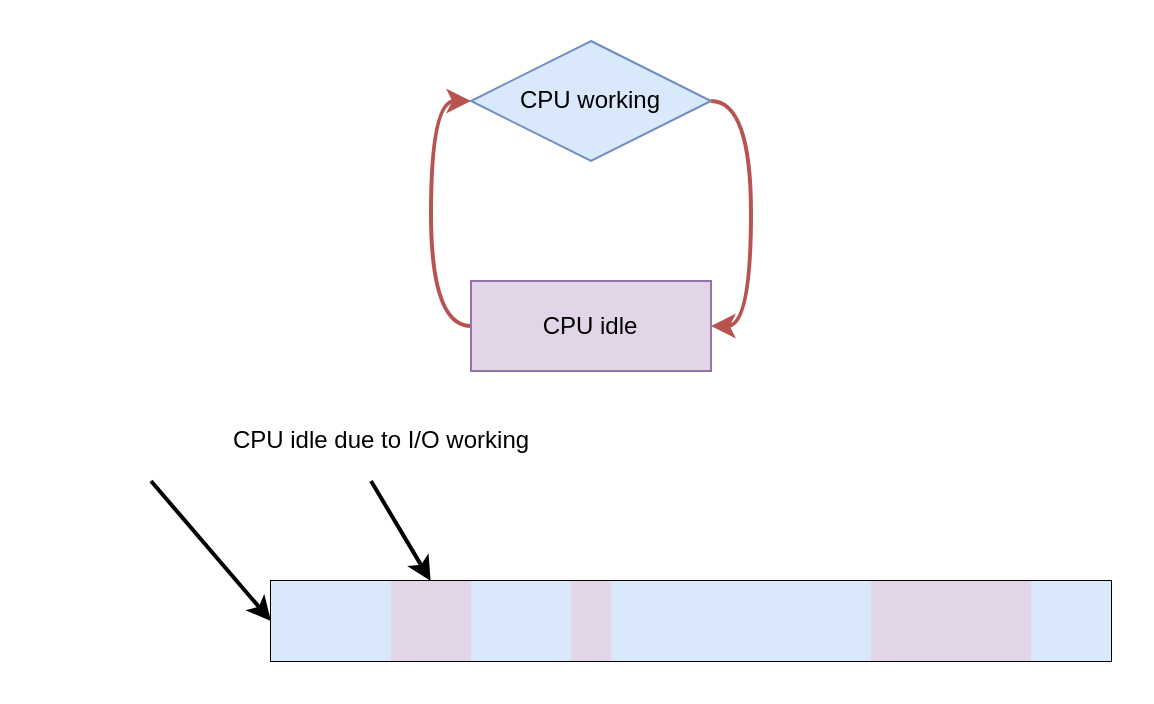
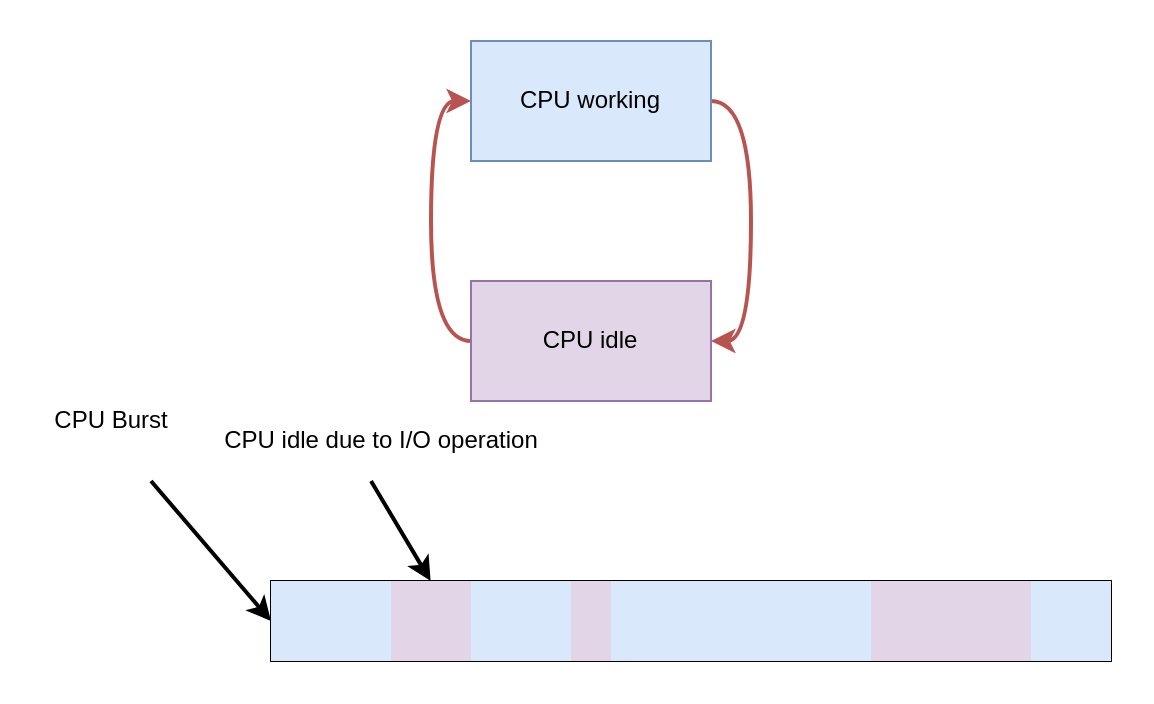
- <mxCell id="3" value="CPU working" style="rhombus;whiteSpace=wrap;html=1;fillColor=#dae8fc;strokeColor=#6c8ebf;" vertex="1" parent="1"><mxGeometry x="235" y="20" width="120" height="60" as="geometry" /></mxCell>
+ <mxCell id="3" value="CPU working" style="rounded=0;whiteSpace=wrap;html=1;fillColor=#dae8fc;strokeColor=#6c8ebf;" vertex="1" parent="1"><mxGeometry x="235" y="20" width="120" height="60" as="geometry" /></mxCell>
- <mxCell id="5" value="CPU idle" style="rounded=0;whiteSpace=wrap;html=1;fillColor=#e1d5e7;strokeColor=#9673a6;" vertex="1" parent="1"><mxGeometry x="235" y="140" width="120" height="45" as="geometry" /></mxCell>
+ <mxCell id="5" value="CPU idle" style="rounded=0;whiteSpace=wrap;html=1;fillColor=#e1d5e7;strokeColor=#9673a6;" vertex="1" parent="1"><mxGeometry x="235" y="140" width="120" height="60" as="geometry" /></mxCell>
+ <mxCell id="16" value="CPU Burst" style="text;html=1;align=center;verticalAlign=middle;resizable=0;points=[];autosize=1;" vertex="1" parent="1"><mxGeometry x="20" y="200" width="70" height="20" as="geometry" /></mxCell>
- <mxCell id="18" value="CPU idle due to I/O working" style="text;html=1;align=center;verticalAlign=middle;resizable=0;points=[];autosize=1;" vertex="1" parent="1"><mxGeometry x="105" y="210" width="170" height="20" as="geometry" /></mxCell>
+ <mxCell id="18" value="CPU idle due to I/O operation" style="text;html=1;align=center;verticalAlign=middle;resizable=0;points=[];autosize=1;" vertex="1" parent="1"><mxGeometry x="105" y="210" width="170" height="20" as="geometry" /></mxCell>
